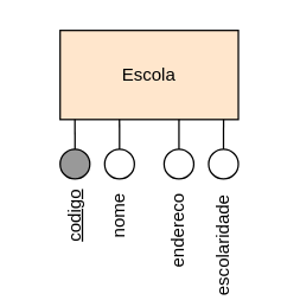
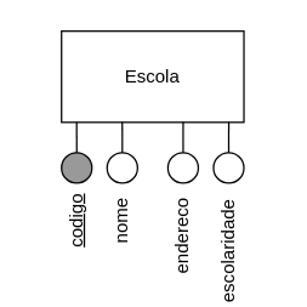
- <mxCell id="2" value="Escola" style="rounded=0;whiteSpace=wrap;html=1;fillColor=#ffe6cc;" vertex="1" parent="1"><mxGeometry x="40" y="20" width="120" height="60" as="geometry" /></mxCell>
+ <mxCell id="2" value="Escola" style="rounded=0;whiteSpace=wrap;html=1;" vertex="1" parent="1"><mxGeometry x="40" y="20" width="120" height="60" as="geometry" /></mxCell>
